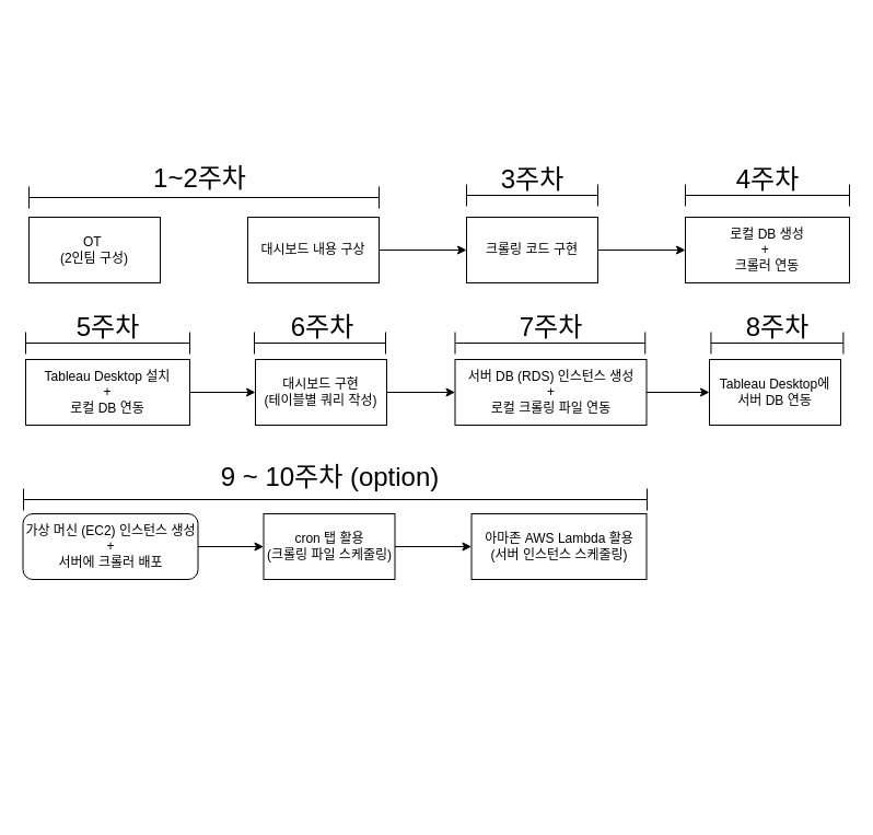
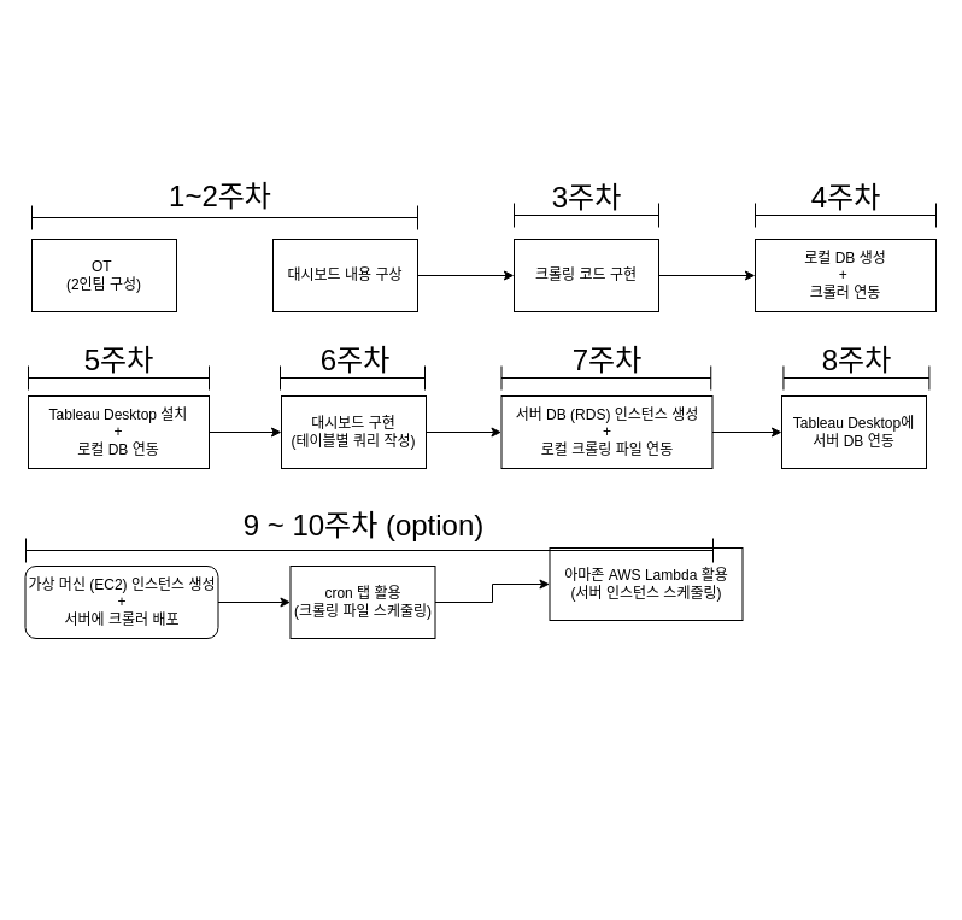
- <mxCell id="17" value="아마존 AWS Lambda 활용&lt;div&gt;(서버 인스턴스 스케줄링)&lt;/div&gt;" style="whiteSpace=wrap;html=1;rounded=0;" vertex="1" parent="1"><mxGeometry x="430.5" y="469" width="160" height="60" as="geometry" /></mxCell>
+ <mxCell id="17" value="아마존 AWS Lambda 활용&lt;div&gt;(서버 인스턴스 스케줄링)&lt;/div&gt;" style="whiteSpace=wrap;html=1;rounded=0;" vertex="1" parent="1"><mxGeometry x="455.5" y="454" width="160" height="60" as="geometry" /></mxCell>
